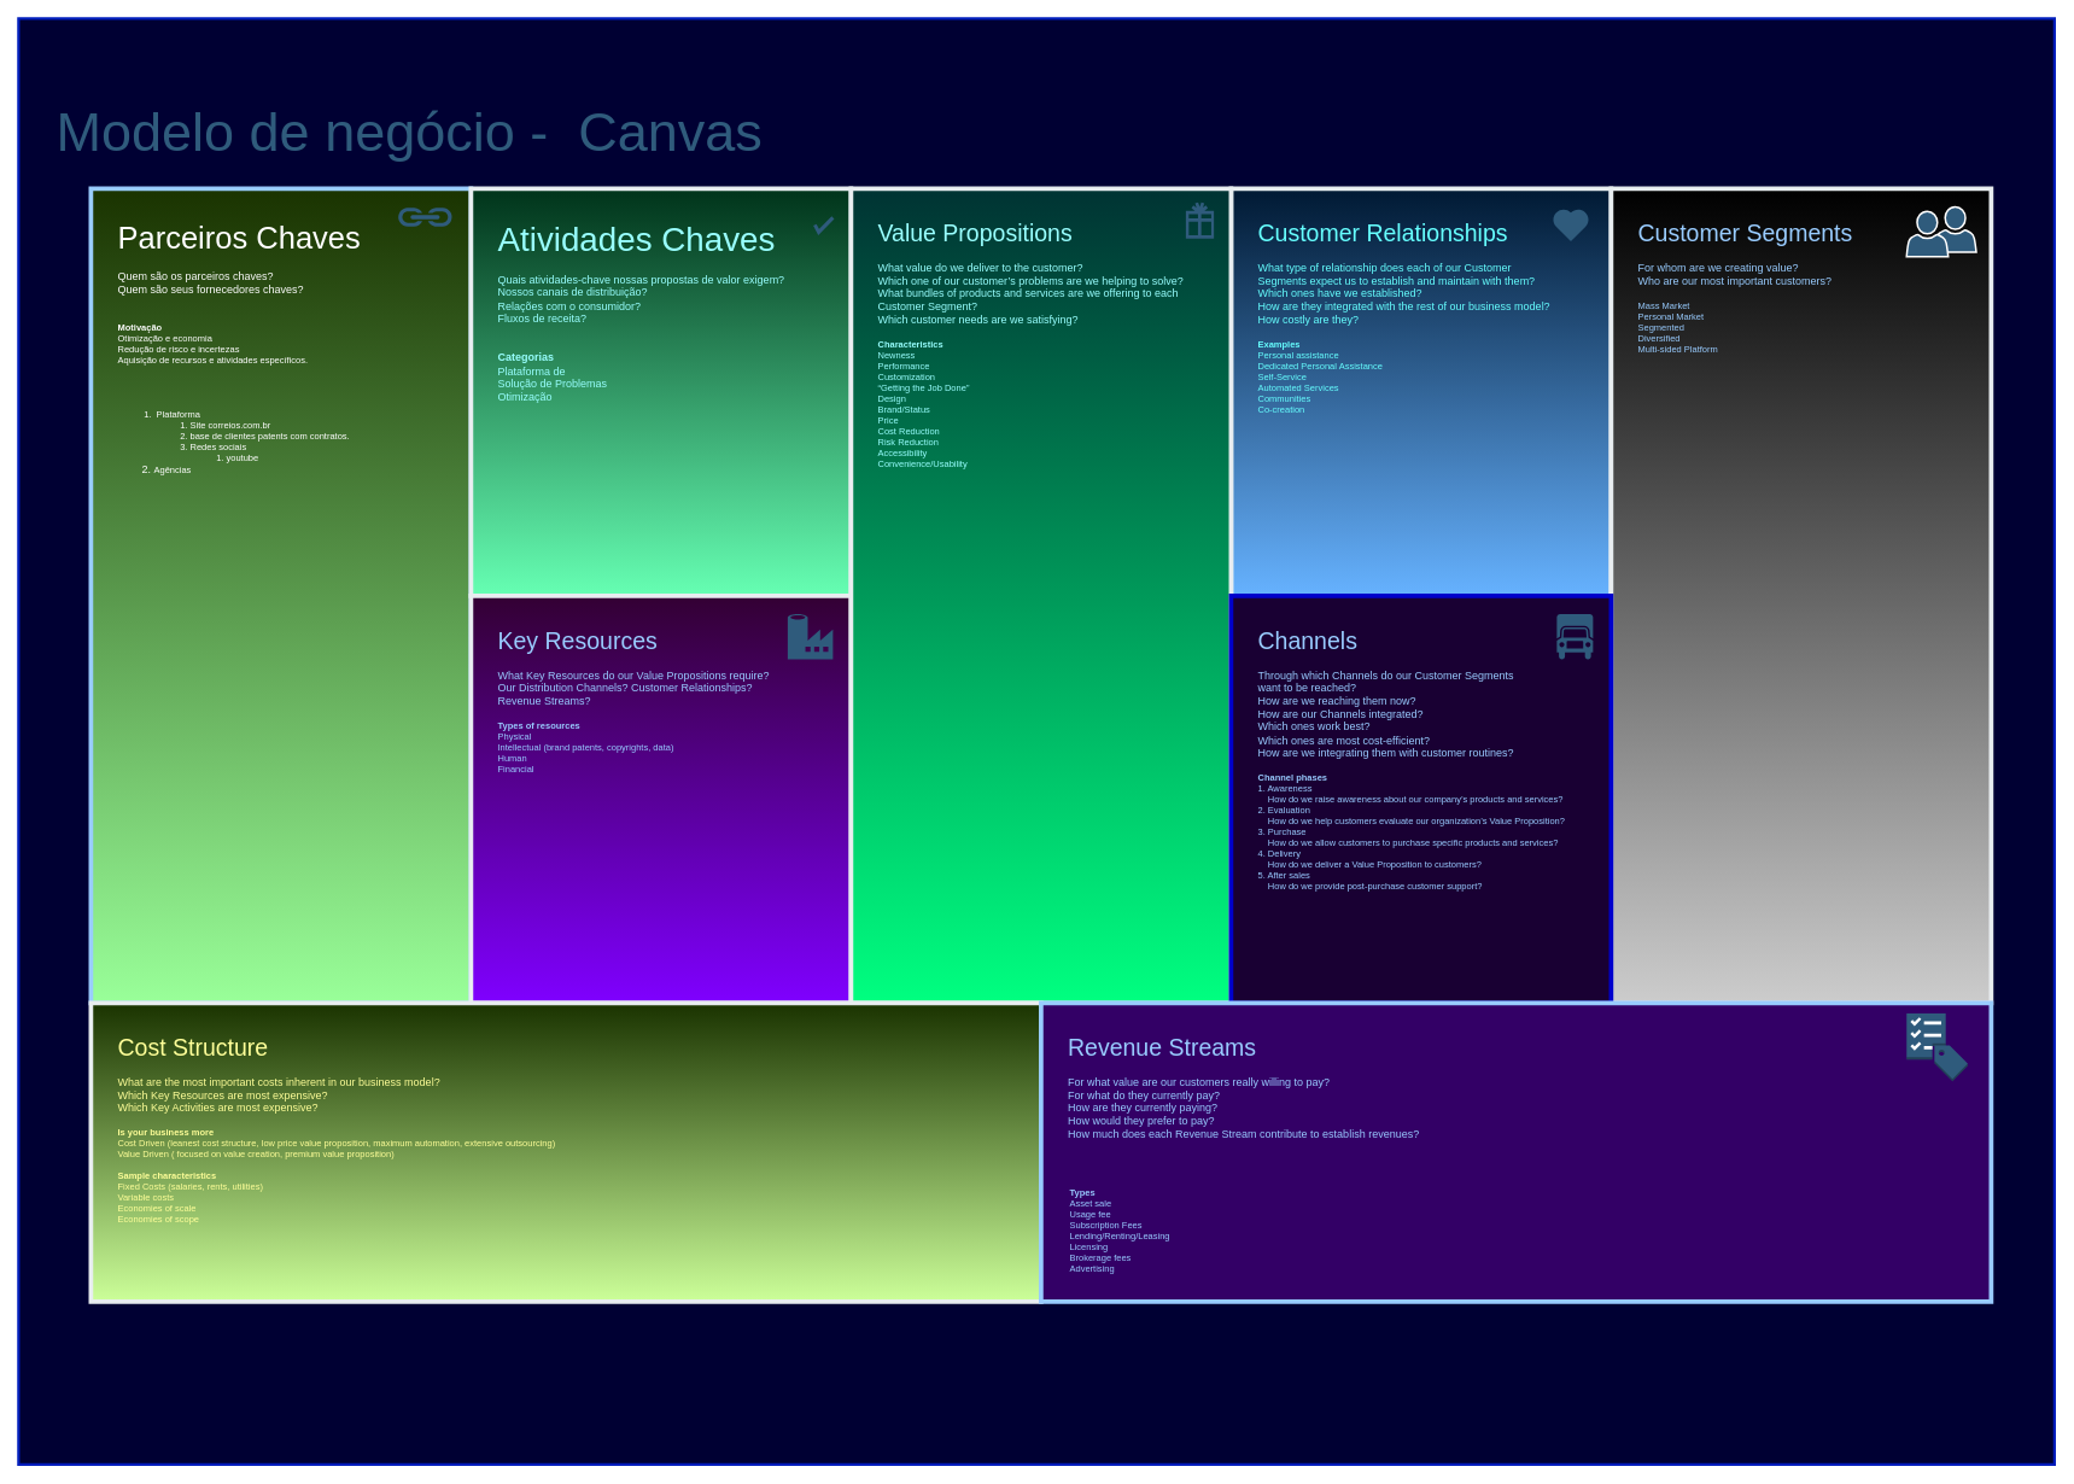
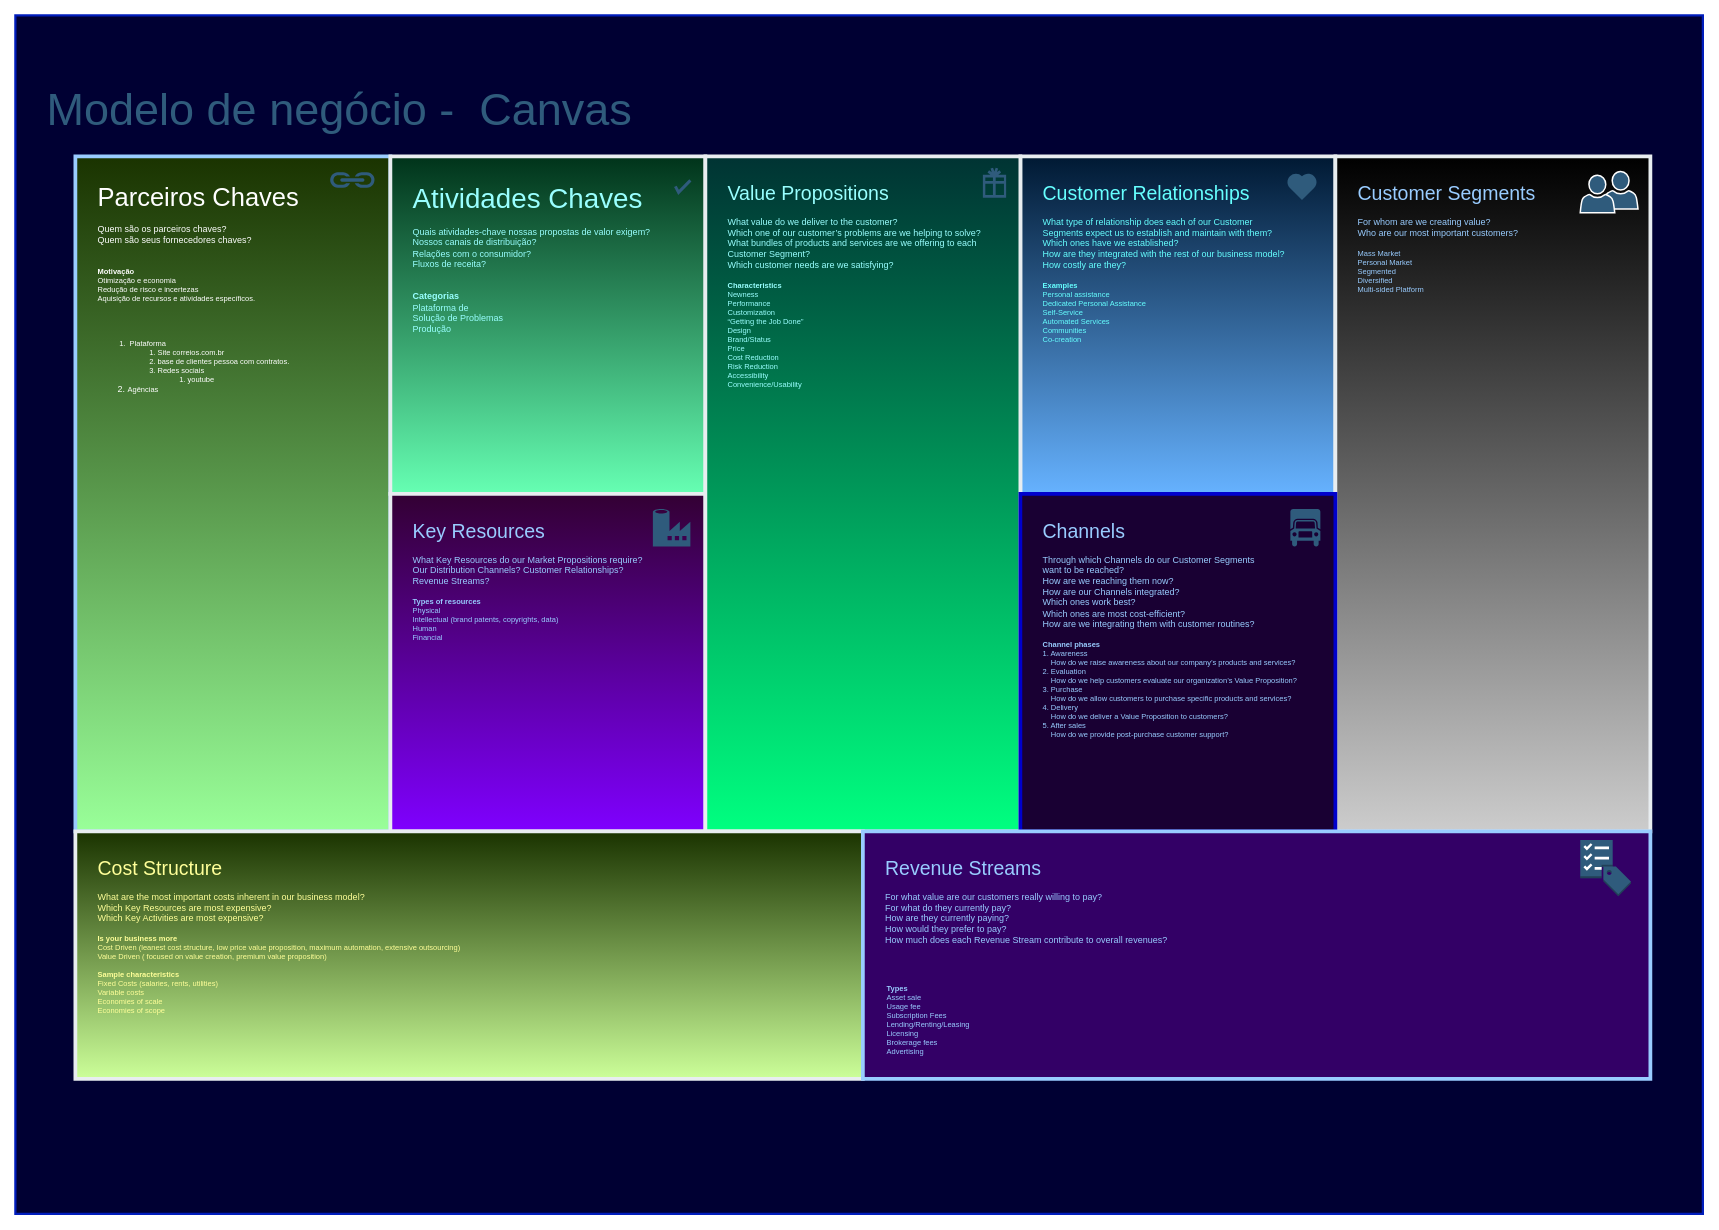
- <mxCell id="5" value="&lt;font color=&quot;#99ffff&quot;&gt;&lt;font style=&quot;font-size: 37px;&quot;&gt;Atividades Chaves&lt;/font&gt;&lt;br style=&quot;font-size: 12px&quot;&gt;&lt;/font&gt;&lt;font&gt;&lt;font color=&quot;#99ffff&quot;&gt;&lt;br style=&quot;font-size: 12px&quot;&gt;&lt;/font&gt;&lt;div&gt;&lt;font color=&quot;#99ffff&quot;&gt;Quais atividades-chave nossas propostas de valor exigem?&amp;nbsp;&lt;/font&gt;&lt;/div&gt;&lt;div&gt;&lt;font color=&quot;#99ffff&quot;&gt;Nossos canais de distribuição?&amp;nbsp;&lt;/font&gt;&lt;/div&gt;&lt;div&gt;&lt;font color=&quot;#99ffff&quot;&gt;Relações com o consumidor?&amp;nbsp;&lt;/font&gt;&lt;/div&gt;&lt;div&gt;&lt;font color=&quot;#99ffff&quot;&gt;Fluxos de receita?&amp;nbsp;&lt;/font&gt;&lt;/div&gt;&lt;div&gt;&lt;font color=&quot;#99ffff&quot;&gt;&lt;br&gt;&lt;/font&gt;&lt;/div&gt;&lt;div&gt;&lt;font color=&quot;#99ffff&quot;&gt;&lt;br&gt;&lt;/font&gt;&lt;/div&gt;&lt;div&gt;&lt;font color=&quot;#99ffff&quot;&gt;&lt;b&gt;Categorias&lt;/b&gt;&amp;nbsp;&lt;/font&gt;&lt;/div&gt;&lt;div&gt;&lt;font color=&quot;#99ffff&quot;&gt;Plataforma de&amp;nbsp;&lt;/font&gt;&lt;/div&gt;&lt;div&gt;&lt;font color=&quot;#99ffff&quot;&gt;Solução de Problemas&amp;nbsp;&lt;/font&gt;&lt;/div&gt;&lt;div&gt;&lt;font color=&quot;#99ffff&quot;&gt;Otimização&lt;br&gt;&lt;/font&gt;&lt;/div&gt;&lt;div&gt;&lt;br&gt;&lt;/div&gt;&lt;/font&gt;" style="rounded=0;whiteSpace=wrap;html=1;shadow=0;labelBackgroundColor=none;strokeColor=#e8edf0;strokeWidth=5;fillColor=#00331A;fontSize=12;fontColor=#2F5B7C;align=left;verticalAlign=top;spacing=30;gradientColor=#66FFB3;" parent="1" vertex="1"><mxGeometry x="520" y="208" width="420" height="450" as="geometry" /></mxCell>
+ <mxCell id="5" value="&lt;font color=&quot;#99ffff&quot;&gt;&lt;font style=&quot;font-size: 37px;&quot;&gt;Atividades Chaves&lt;/font&gt;&lt;br style=&quot;font-size: 12px&quot;&gt;&lt;/font&gt;&lt;font&gt;&lt;font color=&quot;#99ffff&quot;&gt;&lt;br style=&quot;font-size: 12px&quot;&gt;&lt;/font&gt;&lt;div&gt;&lt;font color=&quot;#99ffff&quot;&gt;Quais atividades-chave nossas propostas de valor exigem?&amp;nbsp;&lt;/font&gt;&lt;/div&gt;&lt;div&gt;&lt;font color=&quot;#99ffff&quot;&gt;Nossos canais de distribuição?&amp;nbsp;&lt;/font&gt;&lt;/div&gt;&lt;div&gt;&lt;font color=&quot;#99ffff&quot;&gt;Relações com o consumidor?&amp;nbsp;&lt;/font&gt;&lt;/div&gt;&lt;div&gt;&lt;font color=&quot;#99ffff&quot;&gt;Fluxos de receita?&amp;nbsp;&lt;/font&gt;&lt;/div&gt;&lt;div&gt;&lt;font color=&quot;#99ffff&quot;&gt;&lt;br&gt;&lt;/font&gt;&lt;/div&gt;&lt;div&gt;&lt;font color=&quot;#99ffff&quot;&gt;&lt;br&gt;&lt;/font&gt;&lt;/div&gt;&lt;div&gt;&lt;font color=&quot;#99ffff&quot;&gt;&lt;b&gt;Categorias&lt;/b&gt;&amp;nbsp;&lt;/font&gt;&lt;/div&gt;&lt;div&gt;&lt;font color=&quot;#99ffff&quot;&gt;Plataforma de&amp;nbsp;&lt;/font&gt;&lt;/div&gt;&lt;div&gt;&lt;font color=&quot;#99ffff&quot;&gt;Solução de Problemas&amp;nbsp;&lt;/font&gt;&lt;/div&gt;&lt;div&gt;&lt;font color=&quot;#99ffff&quot;&gt;Produção&lt;br&gt;&lt;/font&gt;&lt;/div&gt;&lt;div&gt;&lt;br&gt;&lt;/div&gt;&lt;/font&gt;" style="rounded=0;whiteSpace=wrap;html=1;shadow=0;labelBackgroundColor=none;strokeColor=#e8edf0;strokeWidth=5;fillColor=#00331A;fontSize=12;fontColor=#2F5B7C;align=left;verticalAlign=top;spacing=30;gradientColor=#66FFB3;" parent="1" vertex="1"><mxGeometry x="520" y="208" width="420" height="450" as="geometry" /></mxCell>
- <mxCell id="4" value="&lt;font&gt;&lt;font style=&quot;font-size: 34px;&quot;&gt;Parceiros Chaves&lt;/font&gt;&lt;br&gt;&lt;/font&gt;&lt;font style=&quot;font-size: 12px&quot;&gt;&lt;br style=&quot;font-size: 12px&quot;&gt;&lt;font style=&quot;font-size: 12px&quot;&gt;Quem são os parceiros chaves?&lt;br style=&quot;font-size: 12px&quot;&gt;Quem são seus fornecedores chaves?&lt;br style=&quot;font-size: 12px&quot;&gt;&lt;br style=&quot;font-size: 12px&quot;&gt;&lt;/font&gt;&lt;br style=&quot;font-size: 12px&quot;&gt;&lt;/font&gt;&lt;div style=&quot;font-size: 10px&quot;&gt;&lt;font style=&quot;font-size: 10px&quot;&gt;&lt;b&gt;Motivação&lt;/b&gt;&lt;/font&gt;&lt;/div&gt;&lt;div style=&quot;font-size: 10px&quot;&gt;&lt;font style=&quot;font-size: 10px&quot;&gt;Otimização e economia&lt;/font&gt;&lt;/div&gt;&lt;div style=&quot;font-size: 10px&quot;&gt;&lt;font style=&quot;font-size: 10px&quot;&gt;Redução de risco e incertezas&lt;/font&gt;&lt;/div&gt;&lt;div style=&quot;font-size: 10px&quot;&gt;&lt;font style=&quot;font-size: 10px&quot;&gt;Aquisição de recursos e atividades específicos.&lt;/font&gt;&lt;/div&gt;&lt;div style=&quot;font-size: 10px&quot;&gt;&lt;font style=&quot;font-size: 10px&quot;&gt;&lt;br&gt;&lt;/font&gt;&lt;/div&gt;&lt;div style=&quot;font-size: 10px&quot;&gt;&lt;font style=&quot;font-size: 10px&quot;&gt;&lt;br&gt;&lt;/font&gt;&lt;/div&gt;&lt;div style=&quot;font-size: 10px&quot;&gt;&lt;font style=&quot;font-size: 10px&quot;&gt;&lt;br&gt;&lt;/font&gt;&lt;/div&gt;&lt;div style=&quot;&quot;&gt;&lt;ol style=&quot;&quot;&gt;&lt;li style=&quot;font-size: 10px;&quot;&gt;&lt;font style=&quot;font-size: 10px&quot;&gt;&amp;nbsp;Plataforma&lt;/font&gt;&lt;/li&gt;&lt;ol style=&quot;&quot;&gt;&lt;li style=&quot;font-size: 10px;&quot;&gt;&lt;font style=&quot;font-size: 10px&quot;&gt;Site correios.com.br&lt;/font&gt;&lt;/li&gt;&lt;li style=&quot;font-size: 10px;&quot;&gt;&lt;font style=&quot;font-size: 10px&quot;&gt;base de clientes patents com contratos.&lt;/font&gt;&lt;/li&gt;&lt;li style=&quot;font-size: 10px;&quot;&gt;&lt;font style=&quot;font-size: 10px&quot;&gt;Redes sociais&lt;/font&gt;&lt;/li&gt;&lt;ol style=&quot;font-size: 10px;&quot;&gt;&lt;li&gt;youtube&lt;/li&gt;&lt;/ol&gt;&lt;/ol&gt;&lt;li&gt;&lt;span style=&quot;font-size: 10px;&quot;&gt;Agências&lt;/span&gt;&lt;/li&gt;&lt;/ol&gt;&lt;/div&gt;&lt;div style=&quot;font-size: 10px&quot;&gt;&lt;font style=&quot;font-size: 10px&quot;&gt;&lt;br&gt;&lt;/font&gt;&lt;/div&gt;&lt;div style=&quot;font-size: 10px&quot;&gt;&lt;font style=&quot;font-size: 10px&quot;&gt;&lt;br&gt;&lt;/font&gt;&lt;/div&gt;&lt;div style=&quot;font-size: 10px&quot;&gt;&lt;font style=&quot;font-size: 10px&quot;&gt;&lt;br&gt;&lt;/font&gt;&lt;/div&gt;&lt;div style=&quot;font-size: 10px&quot;&gt;&lt;font style=&quot;font-size: 10px&quot;&gt;&lt;br&gt;&lt;/font&gt;&lt;/div&gt;&lt;div style=&quot;font-size: 12px&quot;&gt;&lt;br style=&quot;font-size: 12px&quot;&gt;&lt;/div&gt;" style="rounded=0;whiteSpace=wrap;html=1;shadow=0;labelBackgroundColor=none;strokeColor=#99CCFF;strokeWidth=5;fillColor=#1A3300;fontSize=12;fontColor=#ffffff;align=left;verticalAlign=top;spacing=30;gradientColor=#99FF99;" parent="1" vertex="1"><mxGeometry x="100" y="208" width="420" height="900" as="geometry" /></mxCell>
+ <mxCell id="4" value="&lt;font&gt;&lt;font style=&quot;font-size: 34px;&quot;&gt;Parceiros Chaves&lt;/font&gt;&lt;br&gt;&lt;/font&gt;&lt;font style=&quot;font-size: 12px&quot;&gt;&lt;br style=&quot;font-size: 12px&quot;&gt;&lt;font style=&quot;font-size: 12px&quot;&gt;Quem são os parceiros chaves?&lt;br style=&quot;font-size: 12px&quot;&gt;Quem são seus fornecedores chaves?&lt;br style=&quot;font-size: 12px&quot;&gt;&lt;br style=&quot;font-size: 12px&quot;&gt;&lt;/font&gt;&lt;br style=&quot;font-size: 12px&quot;&gt;&lt;/font&gt;&lt;div style=&quot;font-size: 10px&quot;&gt;&lt;font style=&quot;font-size: 10px&quot;&gt;&lt;b&gt;Motivação&lt;/b&gt;&lt;/font&gt;&lt;/div&gt;&lt;div style=&quot;font-size: 10px&quot;&gt;&lt;font style=&quot;font-size: 10px&quot;&gt;Otimização e economia&lt;/font&gt;&lt;/div&gt;&lt;div style=&quot;font-size: 10px&quot;&gt;&lt;font style=&quot;font-size: 10px&quot;&gt;Redução de risco e incertezas&lt;/font&gt;&lt;/div&gt;&lt;div style=&quot;font-size: 10px&quot;&gt;&lt;font style=&quot;font-size: 10px&quot;&gt;Aquisição de recursos e atividades específicos.&lt;/font&gt;&lt;/div&gt;&lt;div style=&quot;font-size: 10px&quot;&gt;&lt;font style=&quot;font-size: 10px&quot;&gt;&lt;br&gt;&lt;/font&gt;&lt;/div&gt;&lt;div style=&quot;font-size: 10px&quot;&gt;&lt;font style=&quot;font-size: 10px&quot;&gt;&lt;br&gt;&lt;/font&gt;&lt;/div&gt;&lt;div style=&quot;font-size: 10px&quot;&gt;&lt;font style=&quot;font-size: 10px&quot;&gt;&lt;br&gt;&lt;/font&gt;&lt;/div&gt;&lt;div style=&quot;&quot;&gt;&lt;ol style=&quot;&quot;&gt;&lt;li style=&quot;font-size: 10px;&quot;&gt;&lt;font style=&quot;font-size: 10px&quot;&gt;&amp;nbsp;Plataforma&lt;/font&gt;&lt;/li&gt;&lt;ol style=&quot;&quot;&gt;&lt;li style=&quot;font-size: 10px;&quot;&gt;&lt;font style=&quot;font-size: 10px&quot;&gt;Site correios.com.br&lt;/font&gt;&lt;/li&gt;&lt;li style=&quot;font-size: 10px;&quot;&gt;&lt;font style=&quot;font-size: 10px&quot;&gt;base de clientes pessoa com contratos.&lt;/font&gt;&lt;/li&gt;&lt;li style=&quot;font-size: 10px;&quot;&gt;&lt;font style=&quot;font-size: 10px&quot;&gt;Redes sociais&lt;/font&gt;&lt;/li&gt;&lt;ol style=&quot;font-size: 10px;&quot;&gt;&lt;li&gt;youtube&lt;/li&gt;&lt;/ol&gt;&lt;/ol&gt;&lt;li&gt;&lt;span style=&quot;font-size: 10px;&quot;&gt;Agências&lt;/span&gt;&lt;/li&gt;&lt;/ol&gt;&lt;/div&gt;&lt;div style=&quot;font-size: 10px&quot;&gt;&lt;font style=&quot;font-size: 10px&quot;&gt;&lt;br&gt;&lt;/font&gt;&lt;/div&gt;&lt;div style=&quot;font-size: 10px&quot;&gt;&lt;font style=&quot;font-size: 10px&quot;&gt;&lt;br&gt;&lt;/font&gt;&lt;/div&gt;&lt;div style=&quot;font-size: 10px&quot;&gt;&lt;font style=&quot;font-size: 10px&quot;&gt;&lt;br&gt;&lt;/font&gt;&lt;/div&gt;&lt;div style=&quot;font-size: 10px&quot;&gt;&lt;font style=&quot;font-size: 10px&quot;&gt;&lt;br&gt;&lt;/font&gt;&lt;/div&gt;&lt;div style=&quot;font-size: 12px&quot;&gt;&lt;br style=&quot;font-size: 12px&quot;&gt;&lt;/div&gt;" style="rounded=0;whiteSpace=wrap;html=1;shadow=0;labelBackgroundColor=none;strokeColor=#99CCFF;strokeWidth=5;fillColor=#1A3300;fontSize=12;fontColor=#ffffff;align=left;verticalAlign=top;spacing=30;gradientColor=#99FF99;" parent="1" vertex="1"><mxGeometry x="100" y="208" width="420" height="900" as="geometry" /></mxCell>
- <mxCell id="6" value="&lt;div&gt;&lt;font color=&quot;#99ccff&quot; style=&quot;font-size: 26px&quot;&gt;Key Resources&lt;/font&gt;&lt;/div&gt;&lt;div&gt;&lt;font color=&quot;#99ccff&quot;&gt;&lt;br&gt;&lt;/font&gt;&lt;/div&gt;&lt;div&gt;&lt;font color=&quot;#99ccff&quot;&gt;What Key Resources do our Value Propositions require?&lt;/font&gt;&lt;/div&gt;&lt;div&gt;&lt;font color=&quot;#99ccff&quot;&gt;Our Distribution Channels? Customer Relationships?&lt;/font&gt;&lt;/div&gt;&lt;div&gt;&lt;font color=&quot;#99ccff&quot;&gt;Revenue Streams?&lt;/font&gt;&lt;/div&gt;&lt;div&gt;&lt;font color=&quot;#99ccff&quot;&gt;&lt;br&gt;&lt;/font&gt;&lt;/div&gt;&lt;div style=&quot;font-size: 10px&quot;&gt;&lt;font color=&quot;#99ccff&quot; style=&quot;font-size: 10px&quot;&gt;&lt;b&gt;Types of resources&lt;/b&gt;&lt;/font&gt;&lt;/div&gt;&lt;div style=&quot;font-size: 10px&quot;&gt;&lt;font color=&quot;#99ccff&quot; style=&quot;font-size: 10px&quot;&gt;Physical&lt;/font&gt;&lt;/div&gt;&lt;div style=&quot;font-size: 10px&quot;&gt;&lt;font color=&quot;#99ccff&quot; style=&quot;font-size: 10px&quot;&gt;Intellectual (brand patents, copyrights, data)&lt;/font&gt;&lt;/div&gt;&lt;div style=&quot;font-size: 10px&quot;&gt;&lt;font color=&quot;#99ccff&quot; style=&quot;font-size: 10px&quot;&gt;Human&lt;/font&gt;&lt;/div&gt;&lt;div style=&quot;font-size: 10px&quot;&gt;&lt;font color=&quot;#99ccff&quot; style=&quot;font-size: 10px&quot;&gt;Financial&lt;/font&gt;&lt;/div&gt;" style="rounded=0;whiteSpace=wrap;html=1;shadow=0;labelBackgroundColor=none;strokeColor=#e8edf0;strokeWidth=5;fillColor=#330033;fontSize=12;fontColor=#2F5B7C;align=left;verticalAlign=top;spacing=30;gradientColor=#7F00FF;" parent="1" vertex="1"><mxGeometry x="520" y="658" width="420" height="450" as="geometry" /></mxCell>
+ <mxCell id="6" value="&lt;div&gt;&lt;font color=&quot;#99ccff&quot; style=&quot;font-size: 26px&quot;&gt;Key Resources&lt;/font&gt;&lt;/div&gt;&lt;div&gt;&lt;font color=&quot;#99ccff&quot;&gt;&lt;br&gt;&lt;/font&gt;&lt;/div&gt;&lt;div&gt;&lt;font color=&quot;#99ccff&quot;&gt;What Key Resources do our Market Propositions require?&lt;/font&gt;&lt;/div&gt;&lt;div&gt;&lt;font color=&quot;#99ccff&quot;&gt;Our Distribution Channels? Customer Relationships?&lt;/font&gt;&lt;/div&gt;&lt;div&gt;&lt;font color=&quot;#99ccff&quot;&gt;Revenue Streams?&lt;/font&gt;&lt;/div&gt;&lt;div&gt;&lt;font color=&quot;#99ccff&quot;&gt;&lt;br&gt;&lt;/font&gt;&lt;/div&gt;&lt;div style=&quot;font-size: 10px&quot;&gt;&lt;font color=&quot;#99ccff&quot; style=&quot;font-size: 10px&quot;&gt;&lt;b&gt;Types of resources&lt;/b&gt;&lt;/font&gt;&lt;/div&gt;&lt;div style=&quot;font-size: 10px&quot;&gt;&lt;font color=&quot;#99ccff&quot; style=&quot;font-size: 10px&quot;&gt;Physical&lt;/font&gt;&lt;/div&gt;&lt;div style=&quot;font-size: 10px&quot;&gt;&lt;font color=&quot;#99ccff&quot; style=&quot;font-size: 10px&quot;&gt;Intellectual (brand patents, copyrights, data)&lt;/font&gt;&lt;/div&gt;&lt;div style=&quot;font-size: 10px&quot;&gt;&lt;font color=&quot;#99ccff&quot; style=&quot;font-size: 10px&quot;&gt;Human&lt;/font&gt;&lt;/div&gt;&lt;div style=&quot;font-size: 10px&quot;&gt;&lt;font color=&quot;#99ccff&quot; style=&quot;font-size: 10px&quot;&gt;Financial&lt;/font&gt;&lt;/div&gt;" style="rounded=0;whiteSpace=wrap;html=1;shadow=0;labelBackgroundColor=none;strokeColor=#e8edf0;strokeWidth=5;fillColor=#330033;fontSize=12;fontColor=#2F5B7C;align=left;verticalAlign=top;spacing=30;gradientColor=#7F00FF;" parent="1" vertex="1"><mxGeometry x="520" y="658" width="420" height="450" as="geometry" /></mxCell>
- <mxCell id="11" value="&lt;div style=&quot;font-size: 26px&quot;&gt;&lt;font color=&quot;#99ccff&quot; style=&quot;font-size: 26px&quot;&gt;Revenue Streams&lt;/font&gt;&lt;/div&gt;&lt;div&gt;&lt;font color=&quot;#99ccff&quot;&gt;&lt;br&gt;&lt;/font&gt;&lt;/div&gt;&lt;div&gt;&lt;font color=&quot;#99ccff&quot;&gt;For what value are our customers really willing to pay?&lt;/font&gt;&lt;/div&gt;&lt;div&gt;&lt;font color=&quot;#99ccff&quot;&gt;For what do they currently pay?&lt;/font&gt;&lt;/div&gt;&lt;div&gt;&lt;font color=&quot;#99ccff&quot;&gt;How are they currently paying?&lt;/font&gt;&lt;/div&gt;&lt;div&gt;&lt;font color=&quot;#99ccff&quot;&gt;How would they prefer to pay?&lt;/font&gt;&lt;/div&gt;&lt;div&gt;&lt;font color=&quot;#99ccff&quot;&gt;How much does each Revenue Stream contribute to establish revenues?&lt;/font&gt;&lt;/div&gt;" style="rounded=0;whiteSpace=wrap;html=1;shadow=0;labelBackgroundColor=none;strokeColor=#99CCFF;strokeWidth=5;fillColor=#330066;fontSize=12;fontColor=#2F5B7C;align=left;verticalAlign=top;spacing=30;" parent="1" vertex="1"><mxGeometry x="1150" y="1108" width="1050" height="330" as="geometry" /></mxCell>
+ <mxCell id="11" value="&lt;div style=&quot;font-size: 26px&quot;&gt;&lt;font color=&quot;#99ccff&quot; style=&quot;font-size: 26px&quot;&gt;Revenue Streams&lt;/font&gt;&lt;/div&gt;&lt;div&gt;&lt;font color=&quot;#99ccff&quot;&gt;&lt;br&gt;&lt;/font&gt;&lt;/div&gt;&lt;div&gt;&lt;font color=&quot;#99ccff&quot;&gt;For what value are our customers really willing to pay?&lt;/font&gt;&lt;/div&gt;&lt;div&gt;&lt;font color=&quot;#99ccff&quot;&gt;For what do they currently pay?&lt;/font&gt;&lt;/div&gt;&lt;div&gt;&lt;font color=&quot;#99ccff&quot;&gt;How are they currently paying?&lt;/font&gt;&lt;/div&gt;&lt;div&gt;&lt;font color=&quot;#99ccff&quot;&gt;How would they prefer to pay?&lt;/font&gt;&lt;/div&gt;&lt;div&gt;&lt;font color=&quot;#99ccff&quot;&gt;How much does each Revenue Stream contribute to overall revenues?&lt;/font&gt;&lt;/div&gt;" style="rounded=0;whiteSpace=wrap;html=1;shadow=0;labelBackgroundColor=none;strokeColor=#99CCFF;strokeWidth=5;fillColor=#330066;fontSize=12;fontColor=#2F5B7C;align=left;verticalAlign=top;spacing=30;" parent="1" vertex="1"><mxGeometry x="1150" y="1108" width="1050" height="330" as="geometry" /></mxCell>
